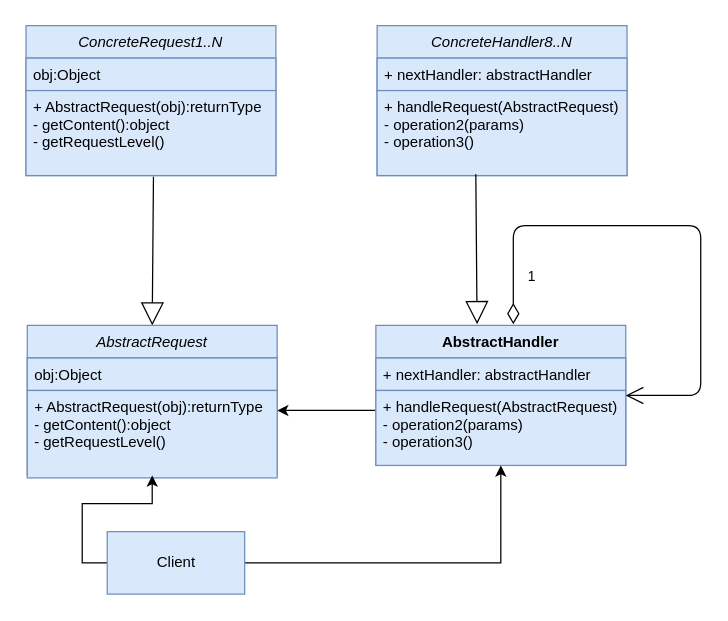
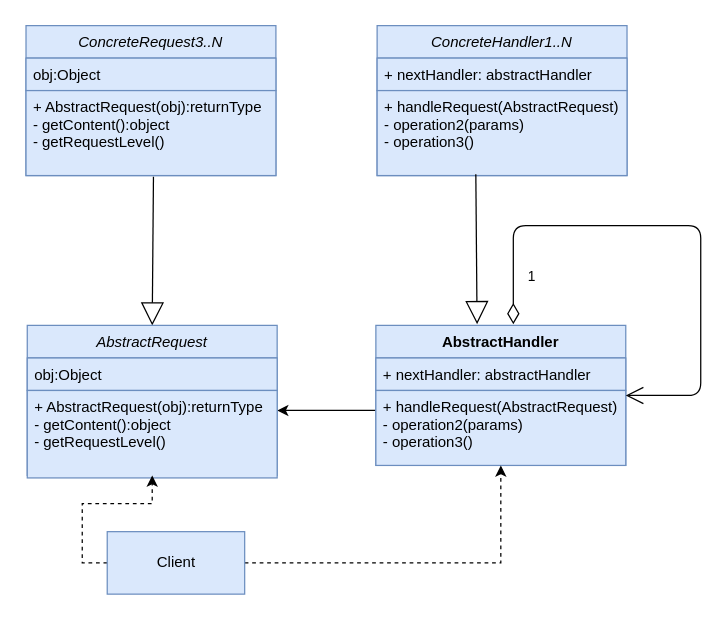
- <mxCell id="2" value="ConcreteRequest1..N" style="swimlane;fontStyle=2;align=center;verticalAlign=top;childLayout=stackLayout;horizontal=1;startSize=26;horizontalStack=0;resizeParent=1;resizeLast=0;collapsible=1;marginBottom=0;rounded=0;shadow=0;strokeWidth=1;fillColor=#dae8fc;strokeColor=#6c8ebf;" parent="1" vertex="1"><mxGeometry x="20" y="20" width="200" height="120" as="geometry"><mxRectangle x="230" y="140" width="160" height="26" as="alternateBounds" /></mxGeometry></mxCell>
+ <mxCell id="2" value="ConcreteRequest3..N" style="swimlane;fontStyle=2;align=center;verticalAlign=top;childLayout=stackLayout;horizontal=1;startSize=26;horizontalStack=0;resizeParent=1;resizeLast=0;collapsible=1;marginBottom=0;rounded=0;shadow=0;strokeWidth=1;fillColor=#dae8fc;strokeColor=#6c8ebf;" parent="1" vertex="1"><mxGeometry x="20" y="20" width="200" height="120" as="geometry"><mxRectangle x="230" y="140" width="160" height="26" as="alternateBounds" /></mxGeometry></mxCell>
- <mxCell id="18" value="ConcreteHandler8..N" style="swimlane;fontStyle=2;align=center;verticalAlign=top;childLayout=stackLayout;horizontal=1;startSize=26;horizontalStack=0;resizeParent=1;resizeLast=0;collapsible=1;marginBottom=0;rounded=0;shadow=0;strokeWidth=1;fillColor=#dae8fc;strokeColor=#6c8ebf;" parent="1" vertex="1"><mxGeometry x="301" y="20" width="200" height="120" as="geometry"><mxRectangle x="230" y="140" width="160" height="26" as="alternateBounds" /></mxGeometry></mxCell>
+ <mxCell id="18" value="ConcreteHandler1..N" style="swimlane;fontStyle=2;align=center;verticalAlign=top;childLayout=stackLayout;horizontal=1;startSize=26;horizontalStack=0;resizeParent=1;resizeLast=0;collapsible=1;marginBottom=0;rounded=0;shadow=0;strokeWidth=1;fillColor=#dae8fc;strokeColor=#6c8ebf;" parent="1" vertex="1"><mxGeometry x="301" y="20" width="200" height="120" as="geometry"><mxRectangle x="230" y="140" width="160" height="26" as="alternateBounds" /></mxGeometry></mxCell>
- <mxCell id="16" style="edgeStyle=orthogonalEdgeStyle;rounded=0;orthogonalLoop=1;jettySize=auto;html=1;exitX=0;exitY=0.5;exitDx=0;exitDy=0;entryX=0.5;entryY=1;entryDx=0;entryDy=0;" parent="1" source="17" target="6" edge="1"><mxGeometry relative="1" as="geometry" /></mxCell>
+ <mxCell id="16" style="edgeStyle=orthogonalEdgeStyle;rounded=0;orthogonalLoop=1;jettySize=auto;html=1;exitX=0;exitY=0.5;exitDx=0;exitDy=0;entryX=0.5;entryY=1;entryDx=0;entryDy=0;dashed=1;" parent="1" source="17" target="6" edge="1"><mxGeometry relative="1" as="geometry" /></mxCell>
- <mxCell id="15" style="edgeStyle=orthogonalEdgeStyle;rounded=0;orthogonalLoop=1;jettySize=auto;html=1;exitX=1;exitY=0.5;exitDx=0;exitDy=0;entryX=0.5;entryY=1;entryDx=0;entryDy=0;" parent="1" source="17" target="10" edge="1"><mxGeometry relative="1" as="geometry" /></mxCell>
+ <mxCell id="15" style="edgeStyle=orthogonalEdgeStyle;rounded=0;orthogonalLoop=1;jettySize=auto;html=1;exitX=1;exitY=0.5;exitDx=0;exitDy=0;entryX=0.5;entryY=1;entryDx=0;entryDy=0;dashed=1;" parent="1" source="17" target="10" edge="1"><mxGeometry relative="1" as="geometry" /></mxCell>
